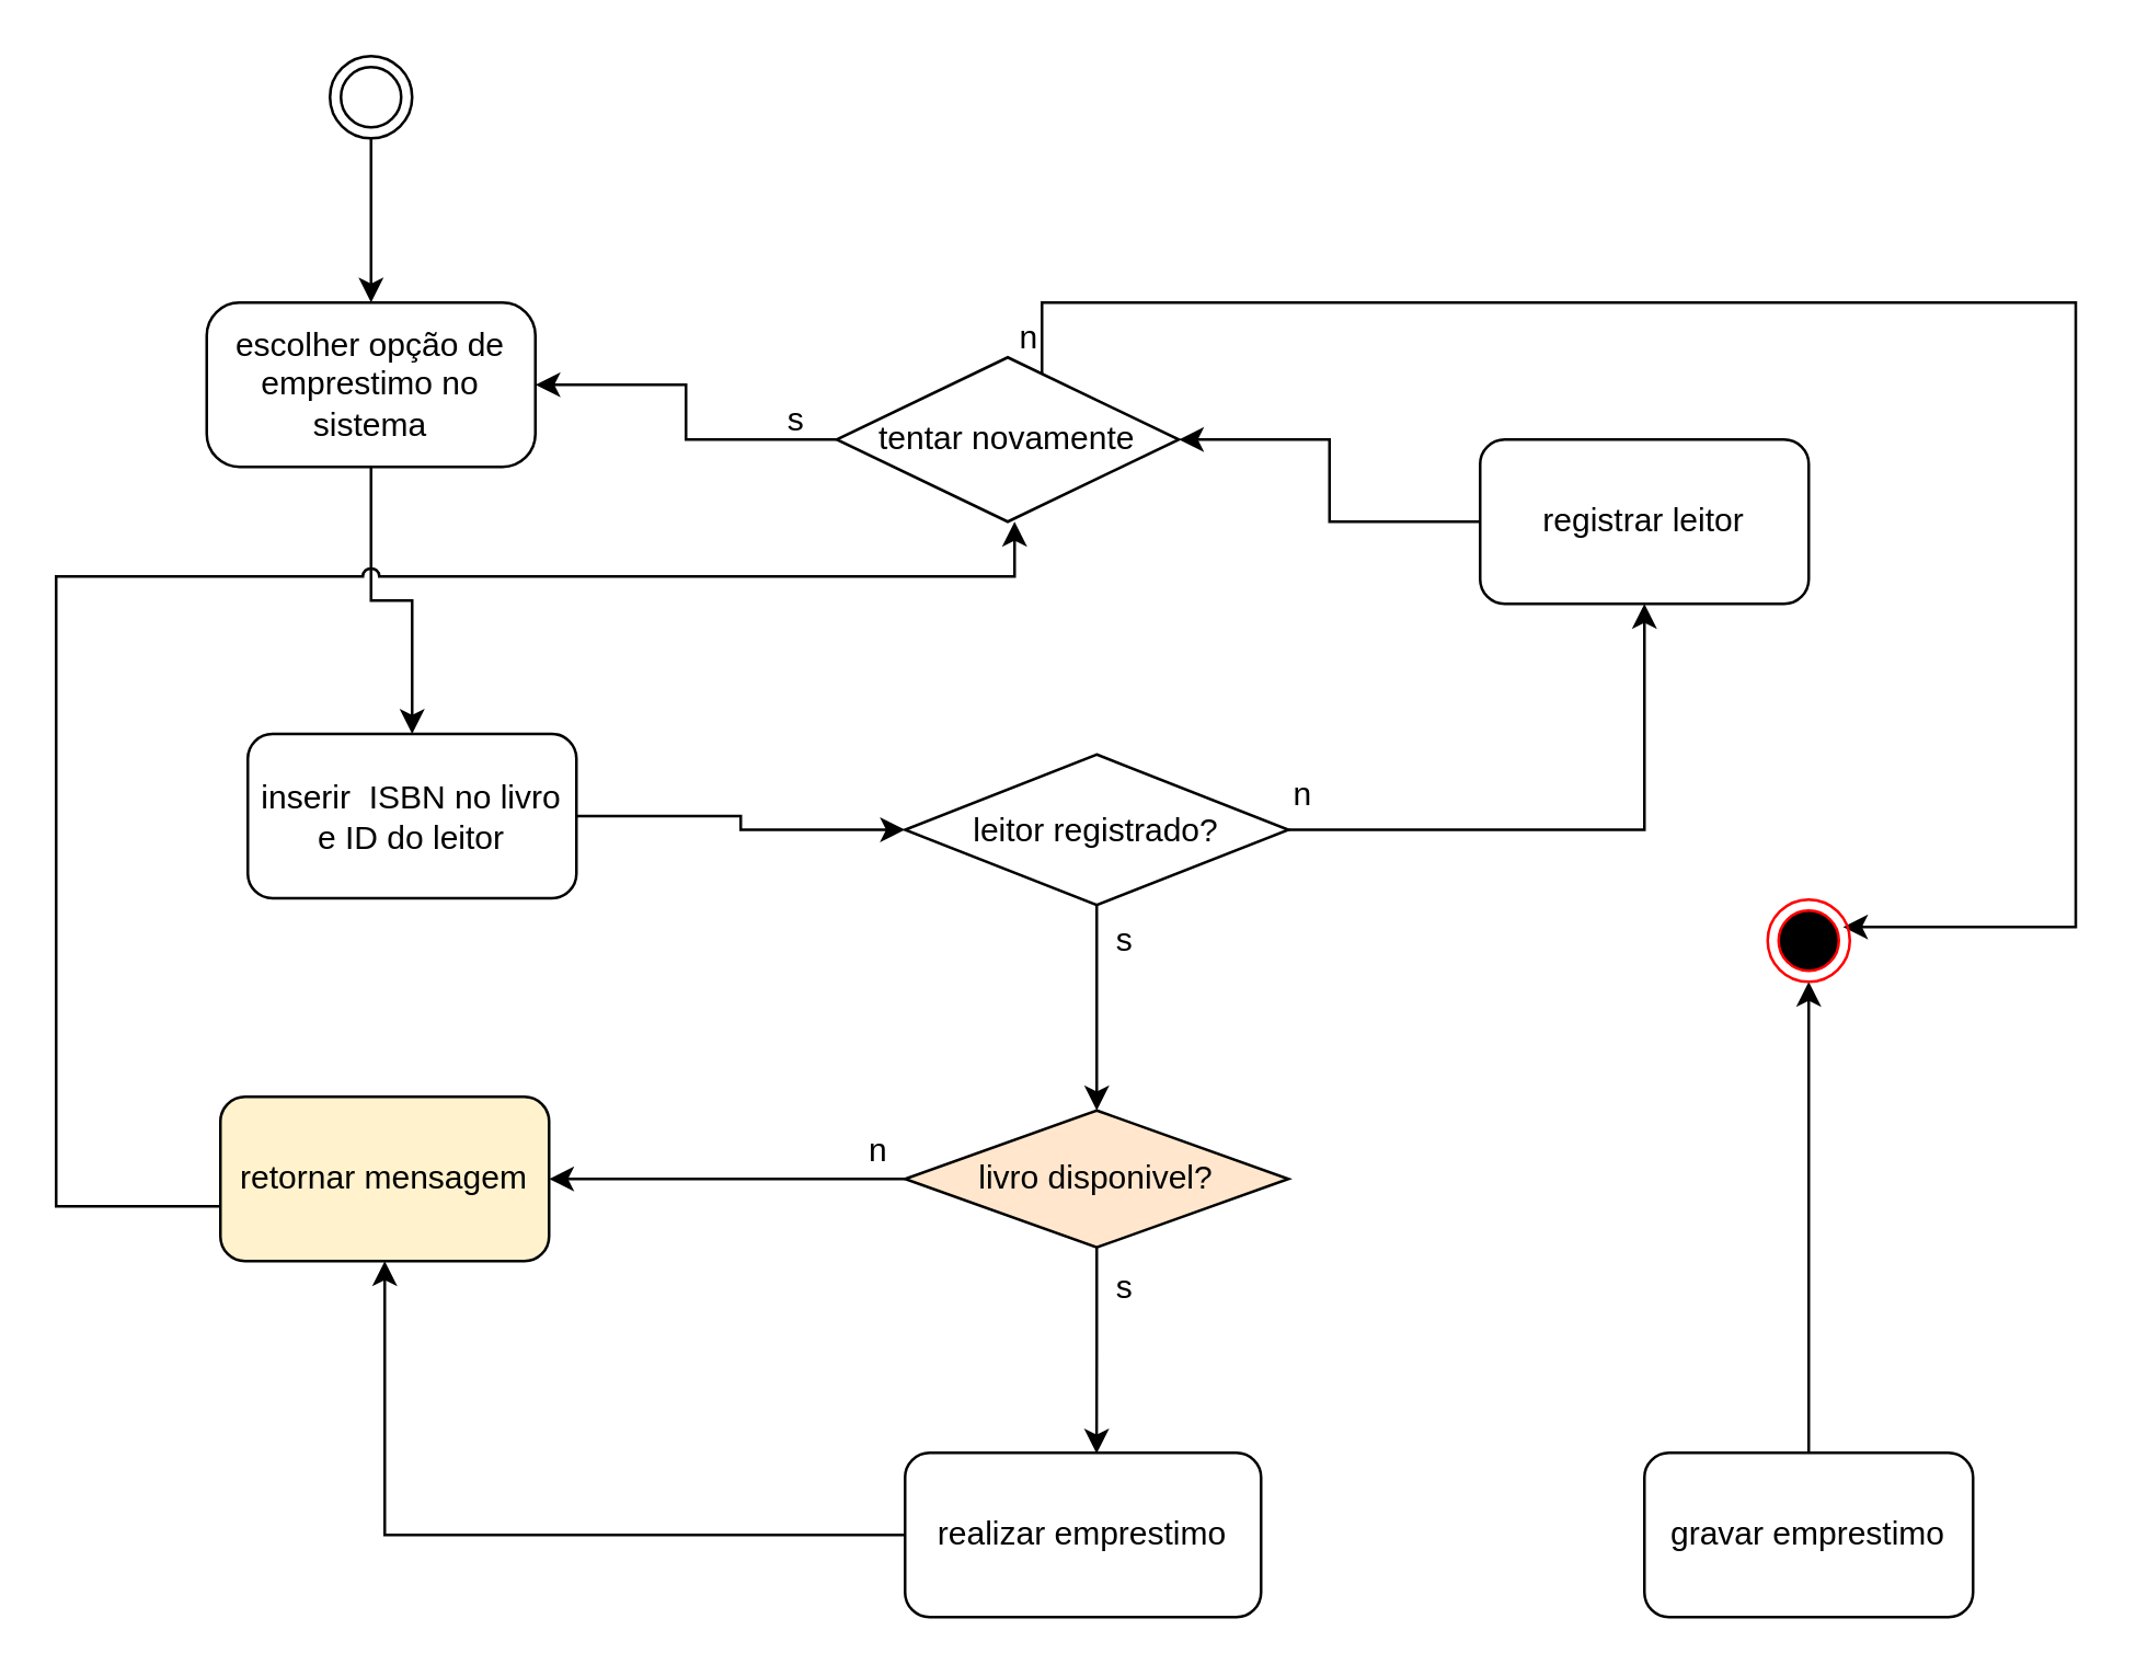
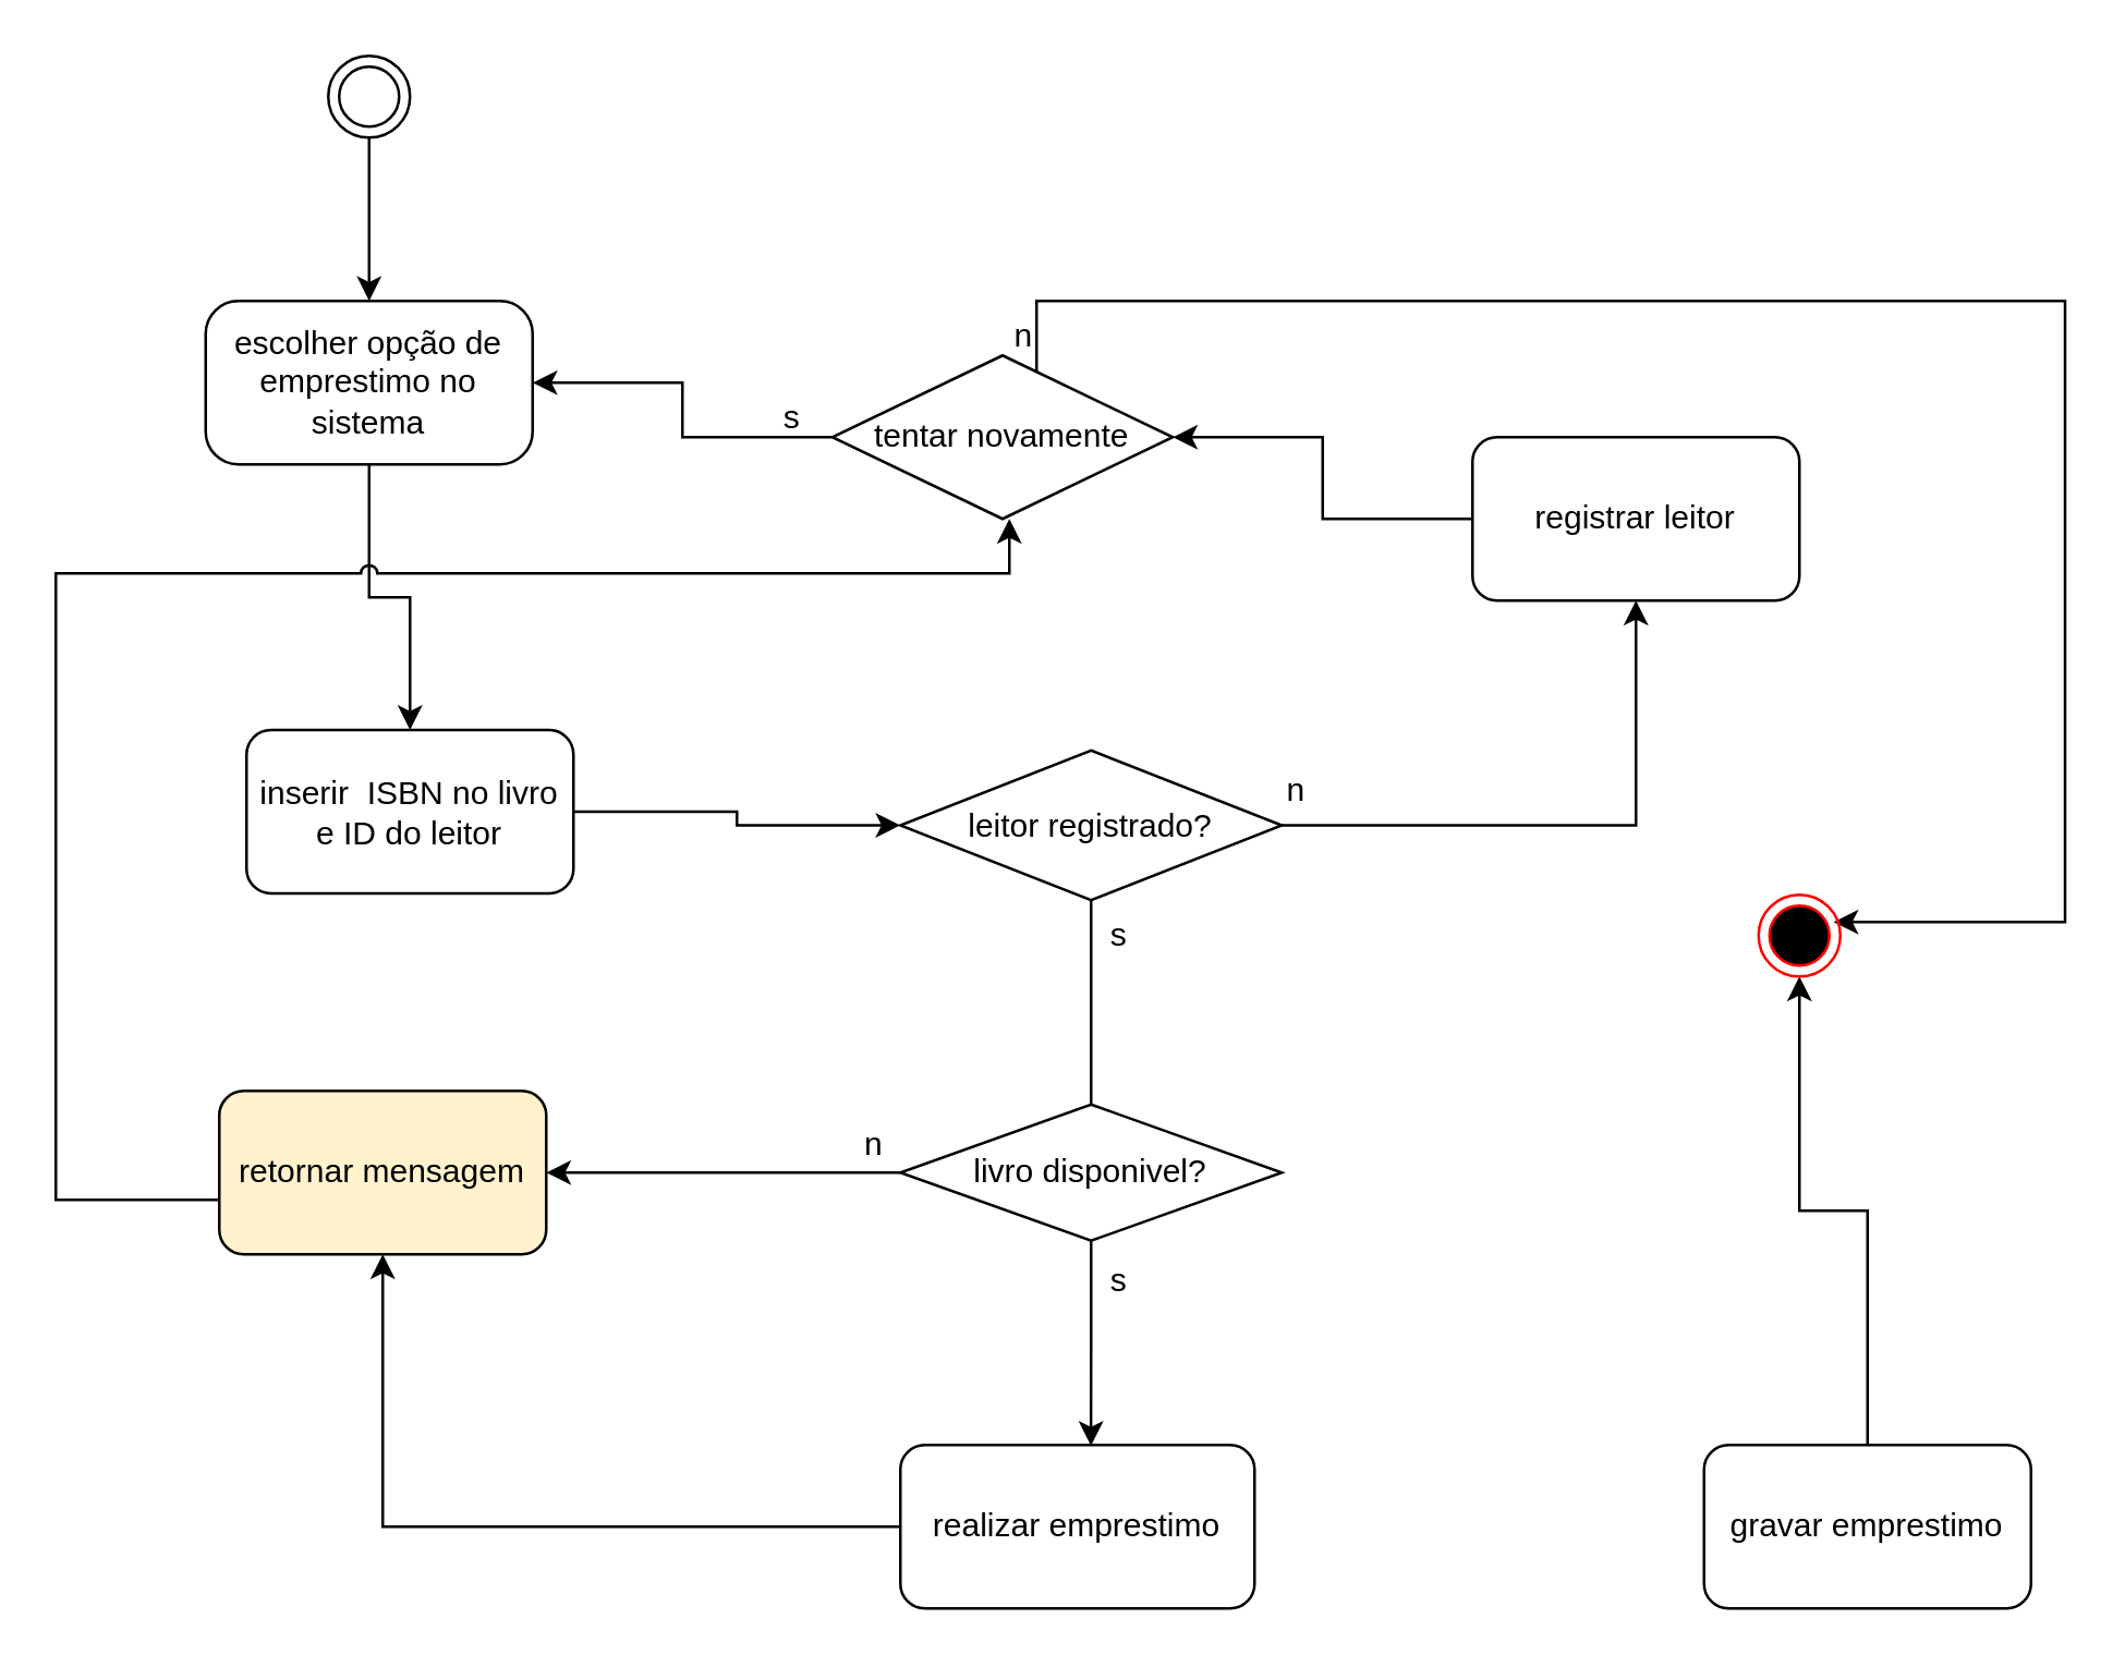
- <mxCell id="9" style="edgeStyle=orthogonalEdgeStyle;rounded=0;orthogonalLoop=1;jettySize=auto;html=1;entryX=0.5;entryY=0;entryDx=0;entryDy=0;" edge="1" parent="1" source="10" target="20"><mxGeometry relative="1" as="geometry" /></mxCell>
+ <mxCell id="9" style="edgeStyle=orthogonalEdgeStyle;rounded=0;orthogonalLoop=1;jettySize=auto;html=1;entryX=0.5;entryY=0;entryDx=0;entryDy=0;endArrow=none;" edge="1" parent="1" source="10" target="20"><mxGeometry relative="1" as="geometry" /></mxCell>
- <mxCell id="20" value="livro disponivel?" style="rhombus;whiteSpace=wrap;html=1;fillColor=#ffe6cc;" vertex="1" parent="1"><mxGeometry x="330" y="405" width="140" height="50" as="geometry" /></mxCell>
+ <mxCell id="20" value="livro disponivel?" style="rhombus;whiteSpace=wrap;html=1;" vertex="1" parent="1"><mxGeometry x="330" y="405" width="140" height="50" as="geometry" /></mxCell>
- <mxCell id="24" value="gravar emprestimo" style="rounded=1;whiteSpace=wrap;html=1;" vertex="1" parent="1"><mxGeometry x="600" y="530" width="120" height="60" as="geometry" /></mxCell>
+ <mxCell id="24" value="gravar emprestimo" style="rounded=1;whiteSpace=wrap;html=1;" vertex="1" parent="1"><mxGeometry x="625" y="530" width="120" height="60" as="geometry" /></mxCell>
